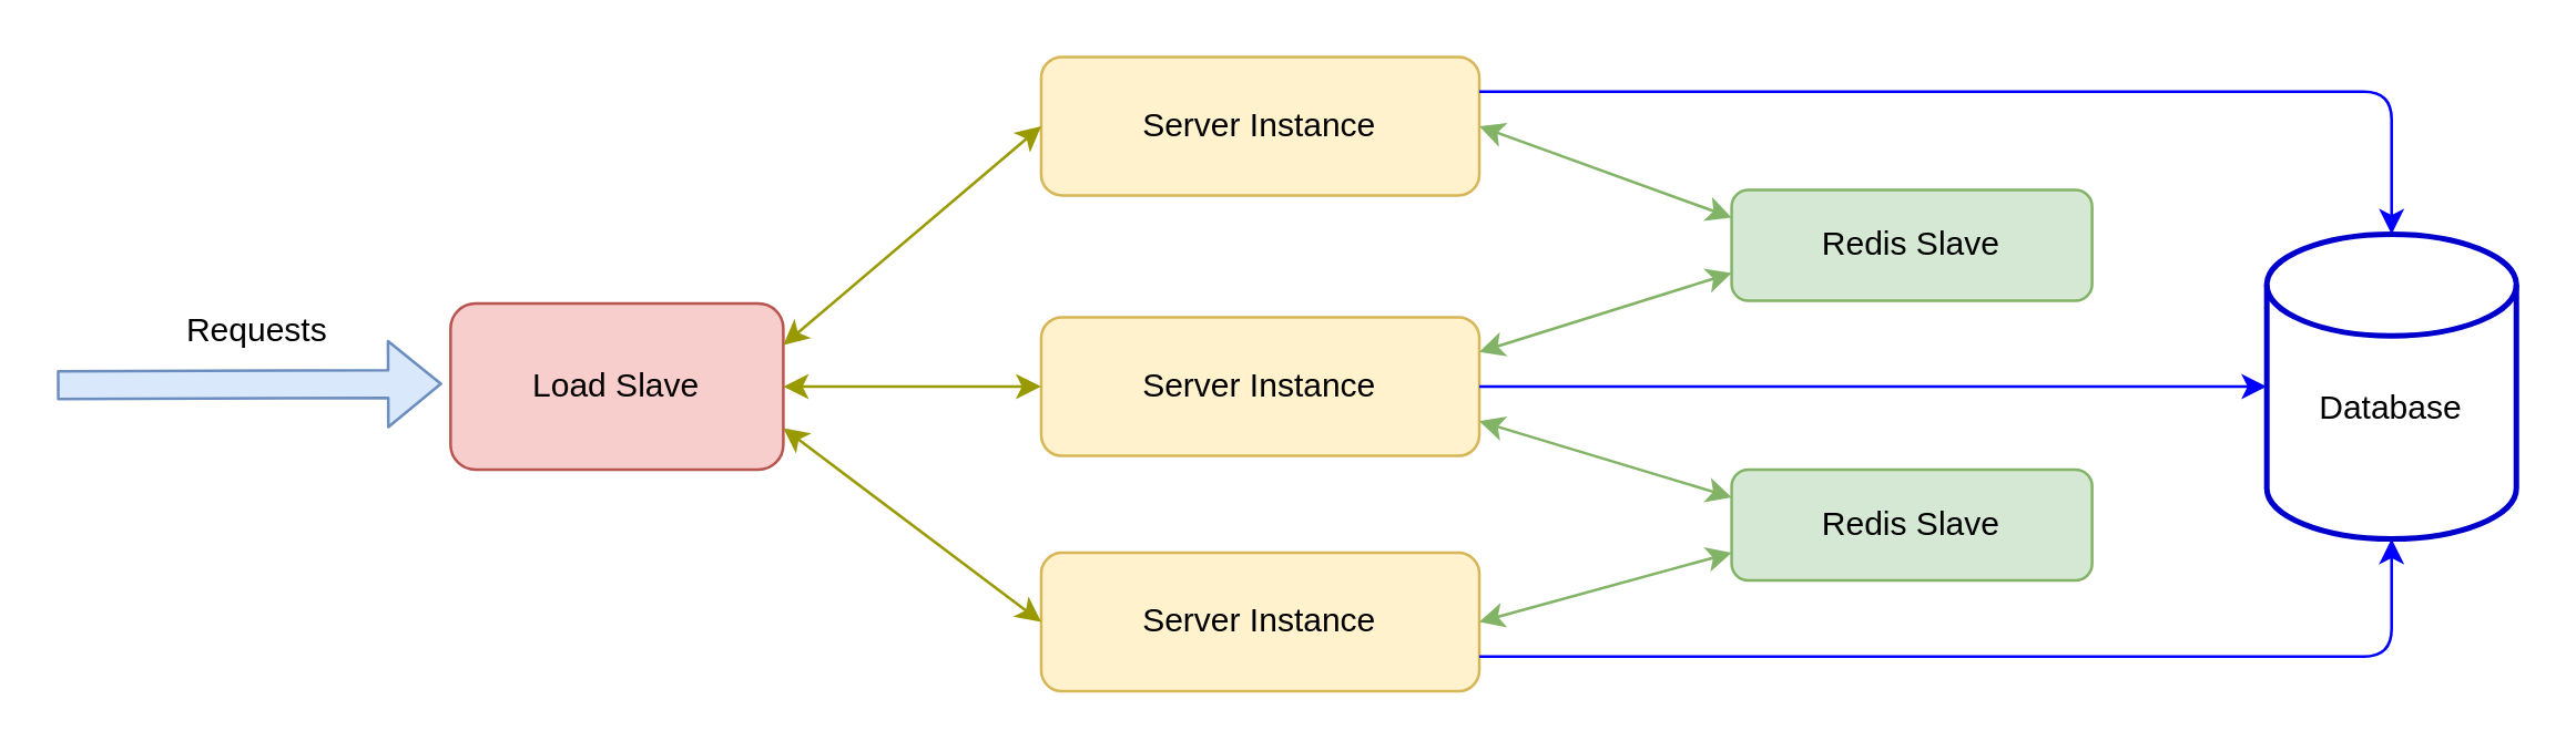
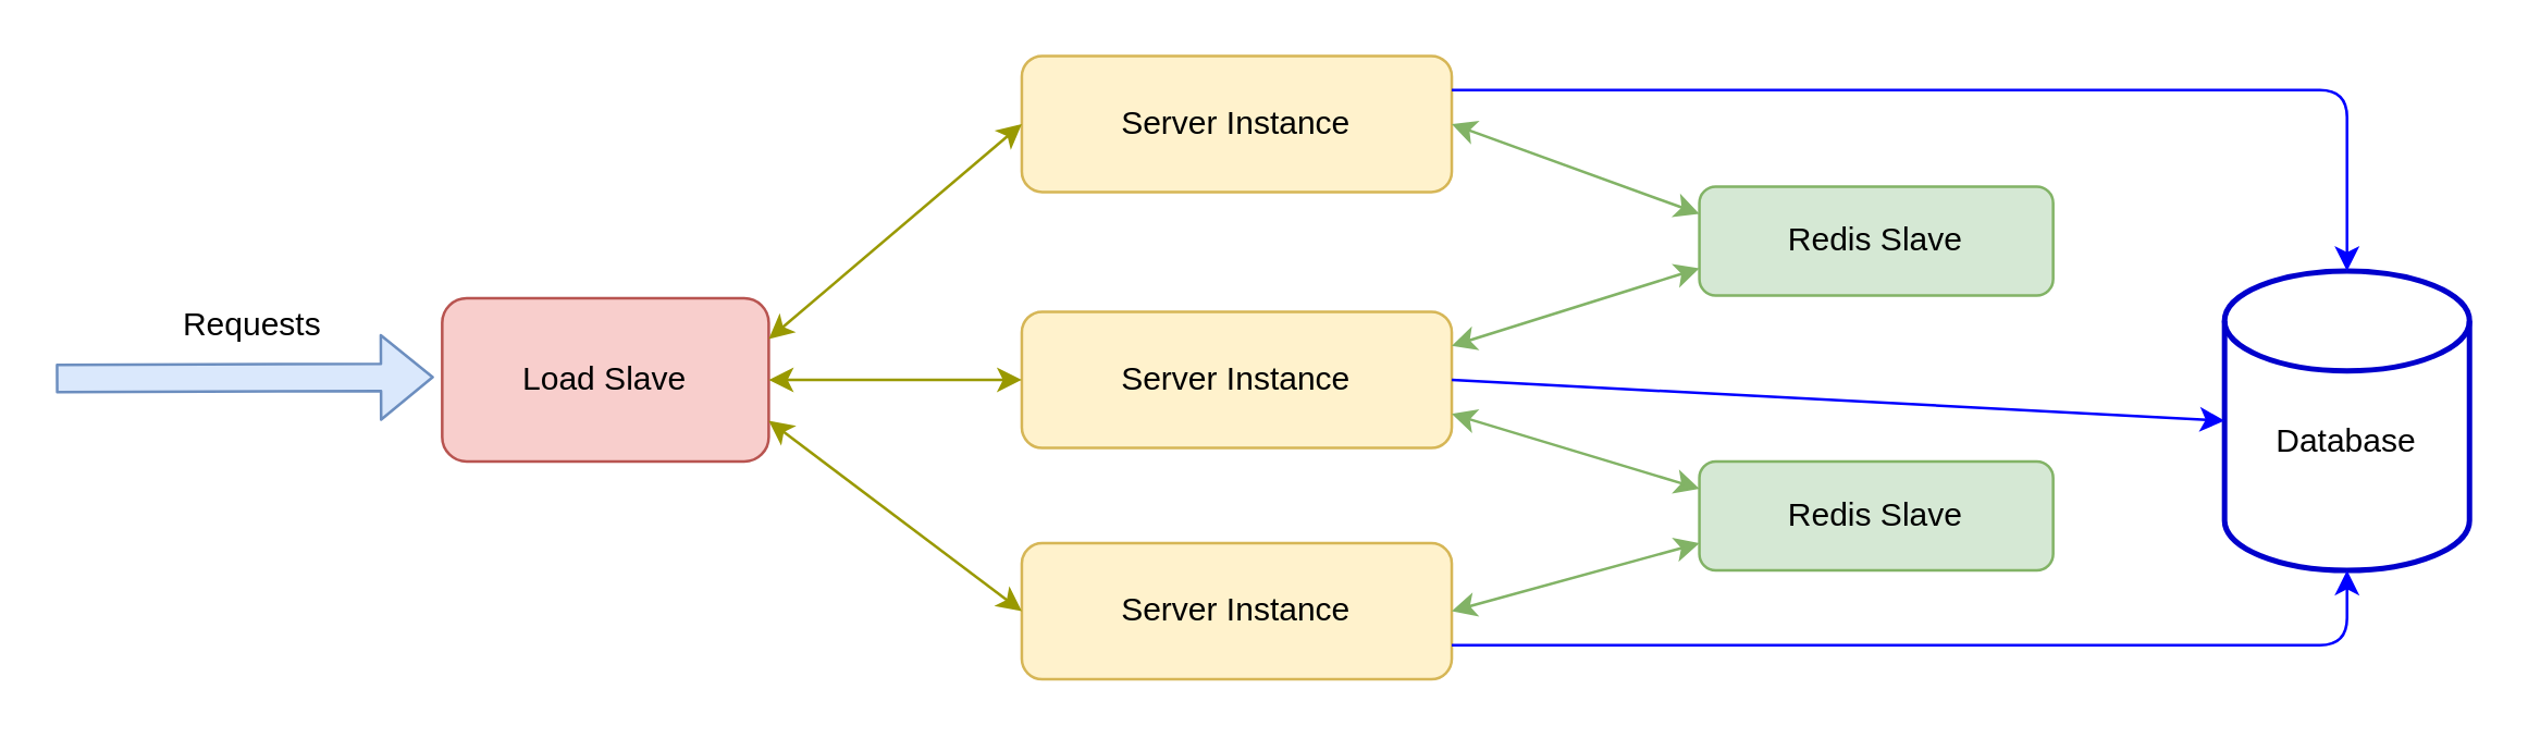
- <mxCell id="11" value="&lt;br&gt;Database" style="strokeWidth=2;html=1;shape=mxgraph.flowchart.database;whiteSpace=wrap;strokeColor=#0000CC;" vertex="1" parent="1"><mxGeometry x="817" y="84" width="90" height="110" as="geometry" /></mxCell>
+ <mxCell id="11" value="&lt;br&gt;Database" style="strokeWidth=2;html=1;shape=mxgraph.flowchart.database;whiteSpace=wrap;strokeColor=#0000CC;" vertex="1" parent="1"><mxGeometry x="817" y="99" width="90" height="110" as="geometry" /></mxCell>
